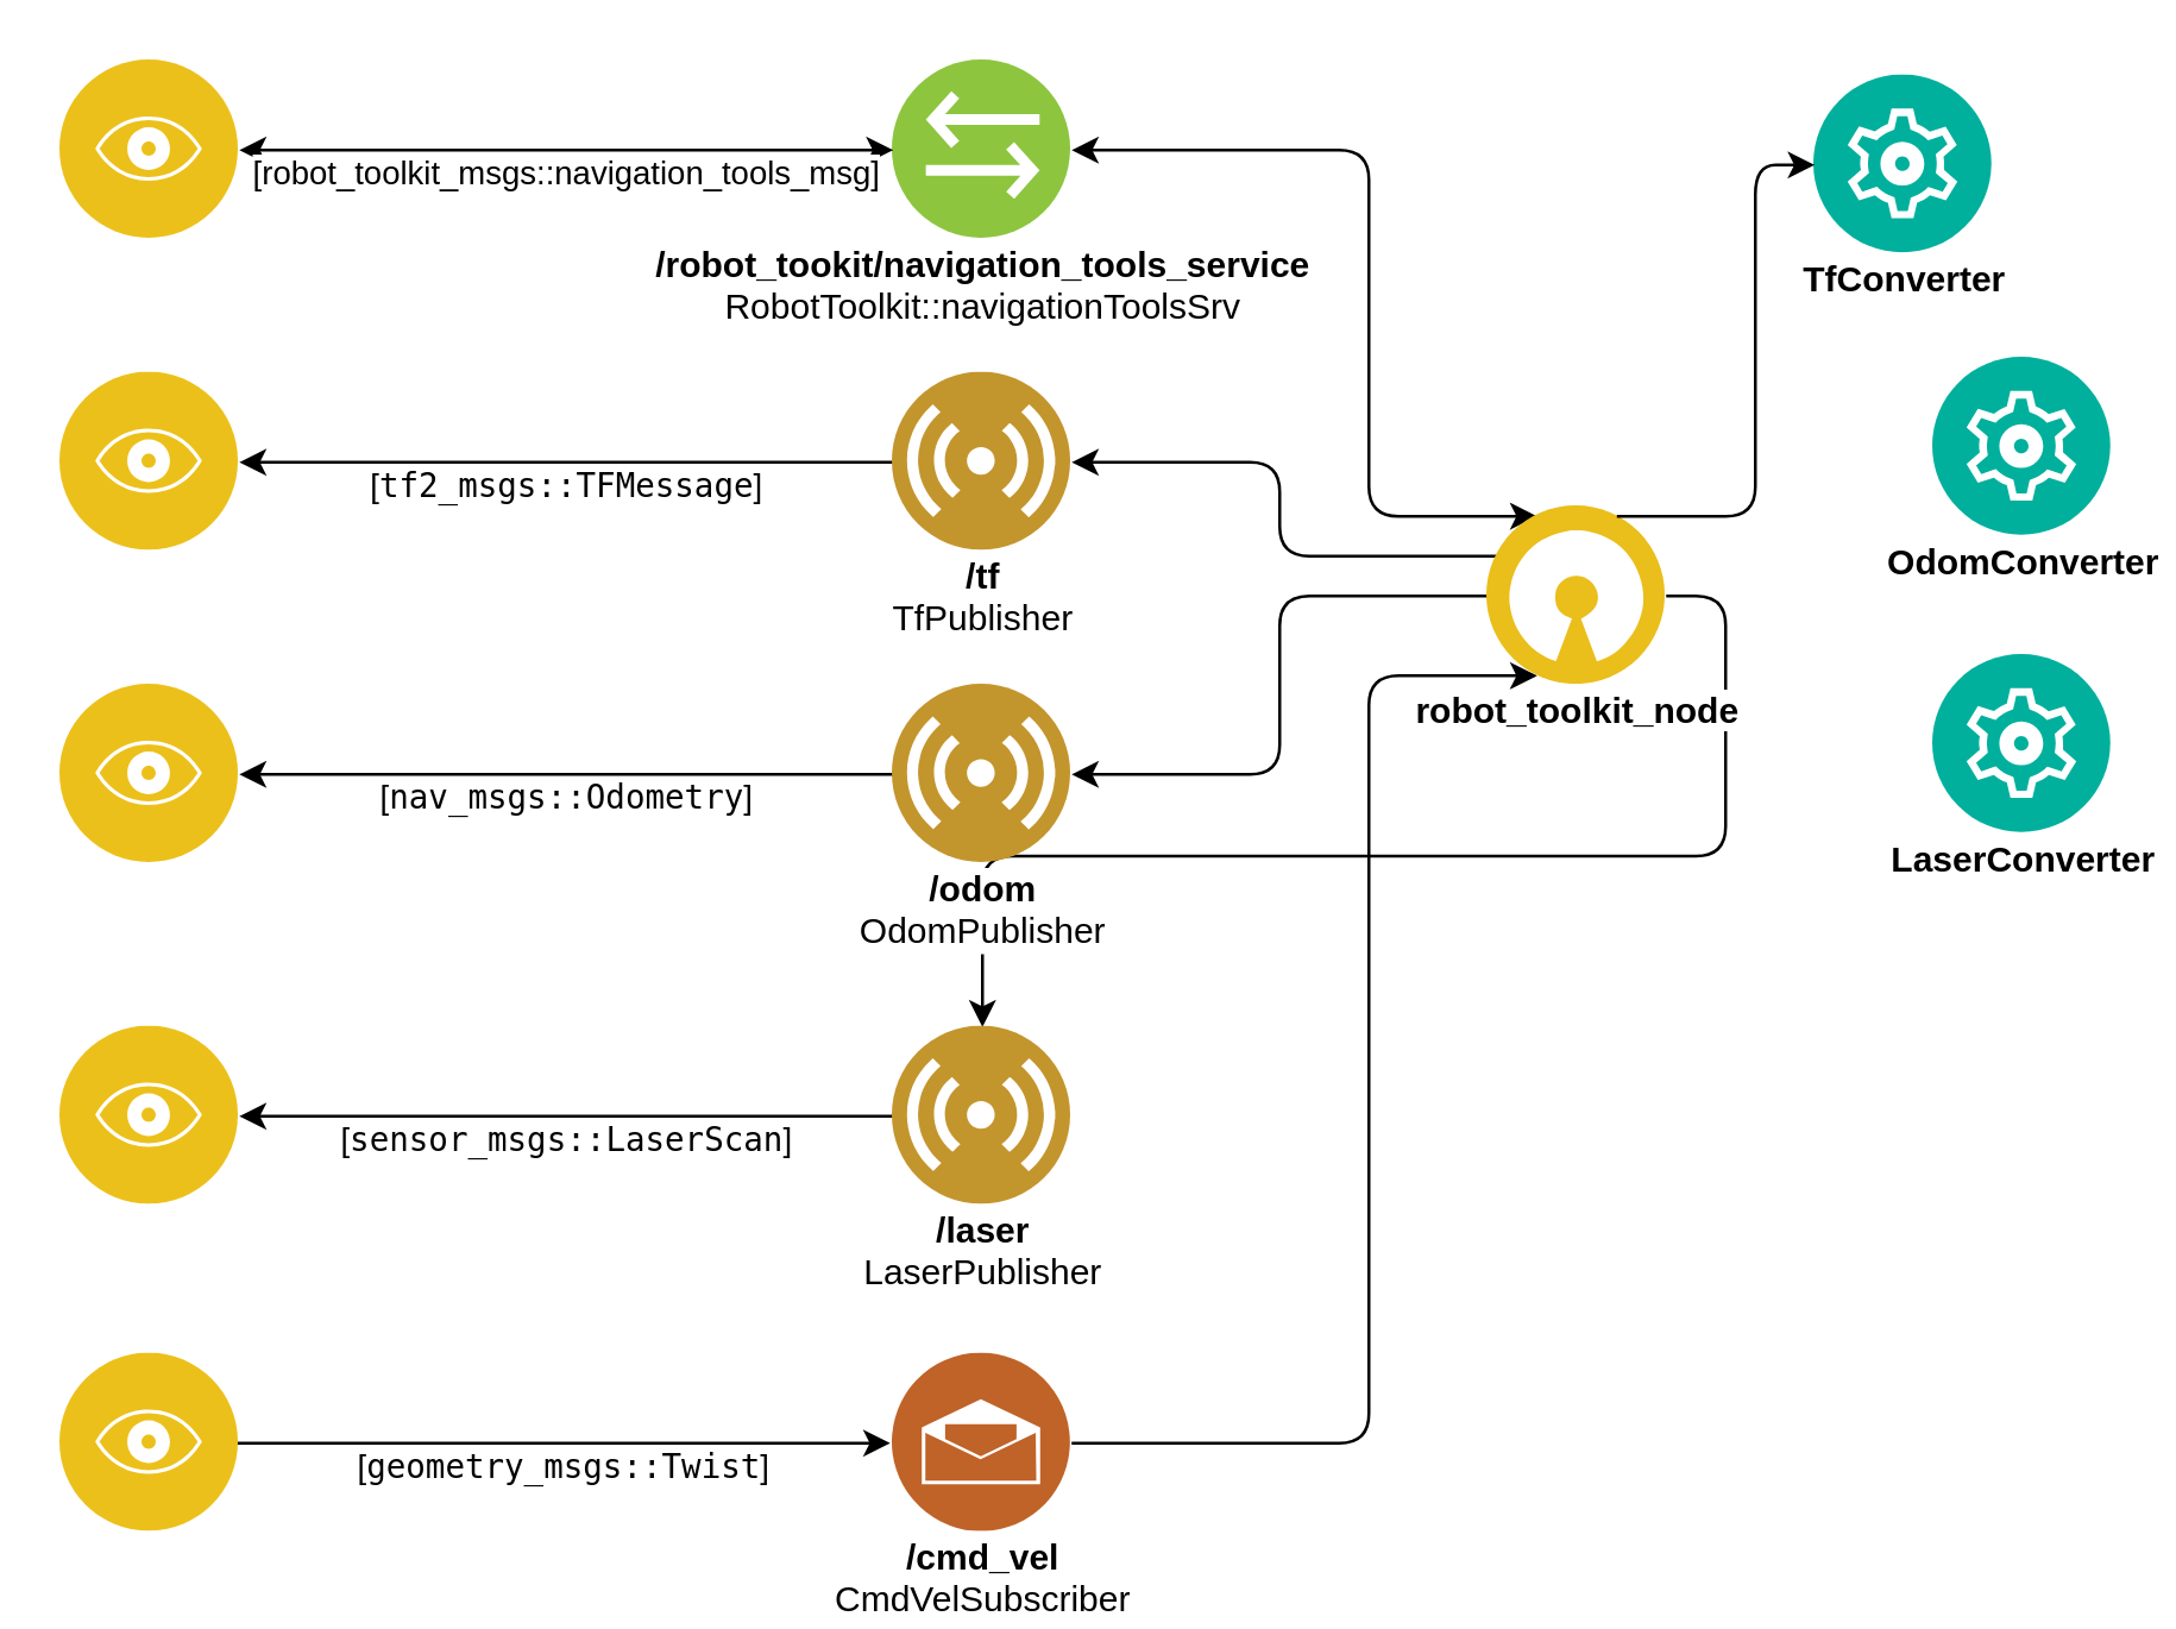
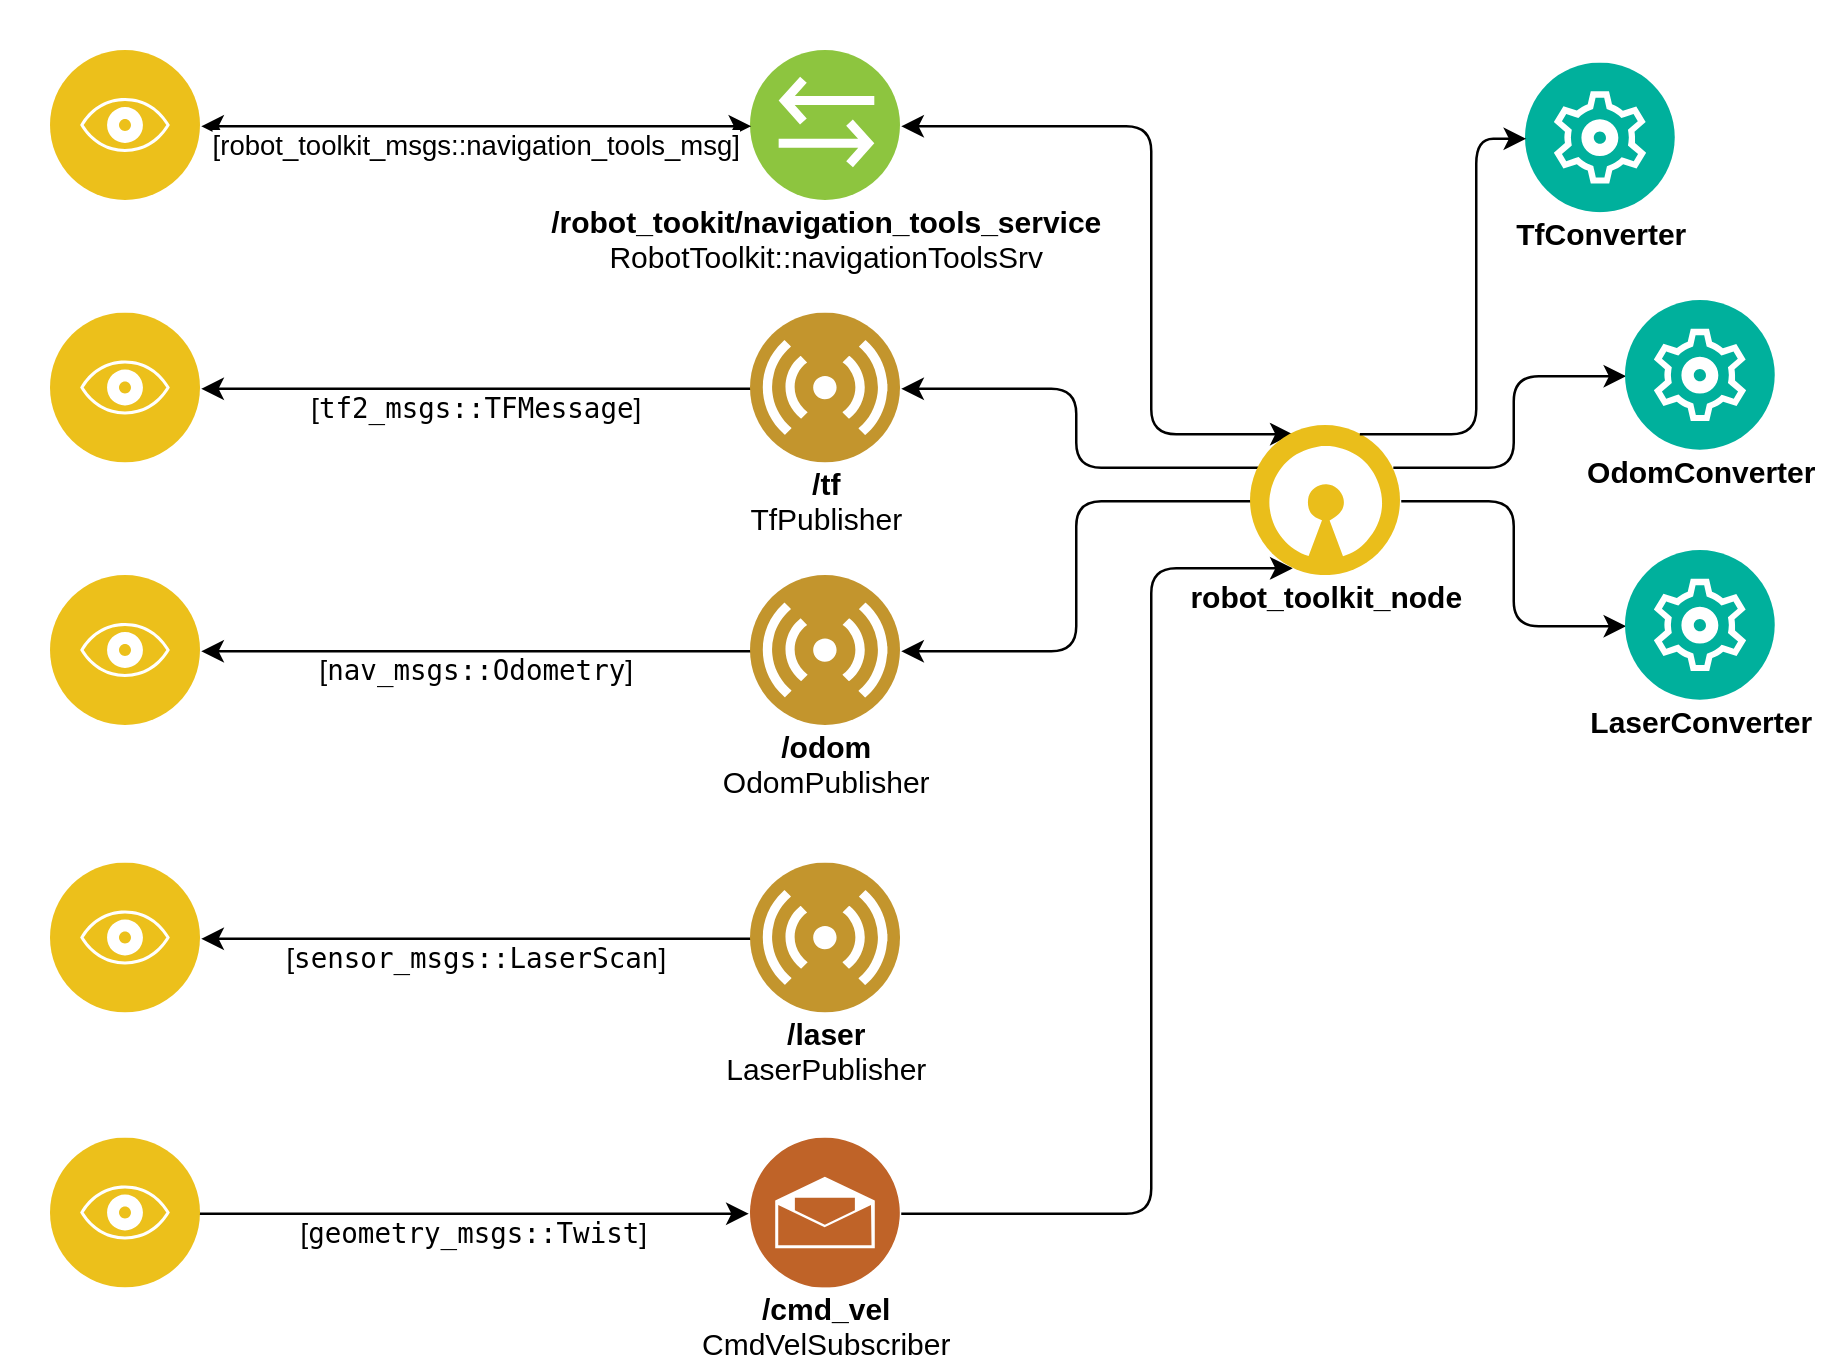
+ <mxCell id="2" style="edgeStyle=orthogonalEdgeStyle;orthogonalLoop=1;jettySize=auto;html=1;exitX=1;exitY=0.25;exitDx=0;exitDy=0;entryX=0;entryY=0.5;entryDx=0;entryDy=0;fontColor=#000000;rounded=1;spacingTop=-5;" parent="1" source="7" target="16" edge="1"><mxGeometry relative="1" as="geometry" /></mxCell>
- <mxCell id="3" style="edgeStyle=orthogonalEdgeStyle;rounded=1;orthogonalLoop=1;jettySize=auto;html=1;exitX=1;exitY=0.5;exitDx=0;exitDy=0;fontColor=#000000;spacingTop=-5;" parent="1" source="7" target="25" edge="1"><mxGeometry relative="1" as="geometry" /></mxCell>
+ <mxCell id="3" style="edgeStyle=orthogonalEdgeStyle;rounded=1;orthogonalLoop=1;jettySize=auto;html=1;exitX=1;exitY=0.5;exitDx=0;exitDy=0;entryX=0;entryY=0.5;entryDx=0;entryDy=0;fontColor=#000000;spacingTop=-5;" parent="1" source="7" target="17" edge="1"><mxGeometry relative="1" as="geometry" /></mxCell>
